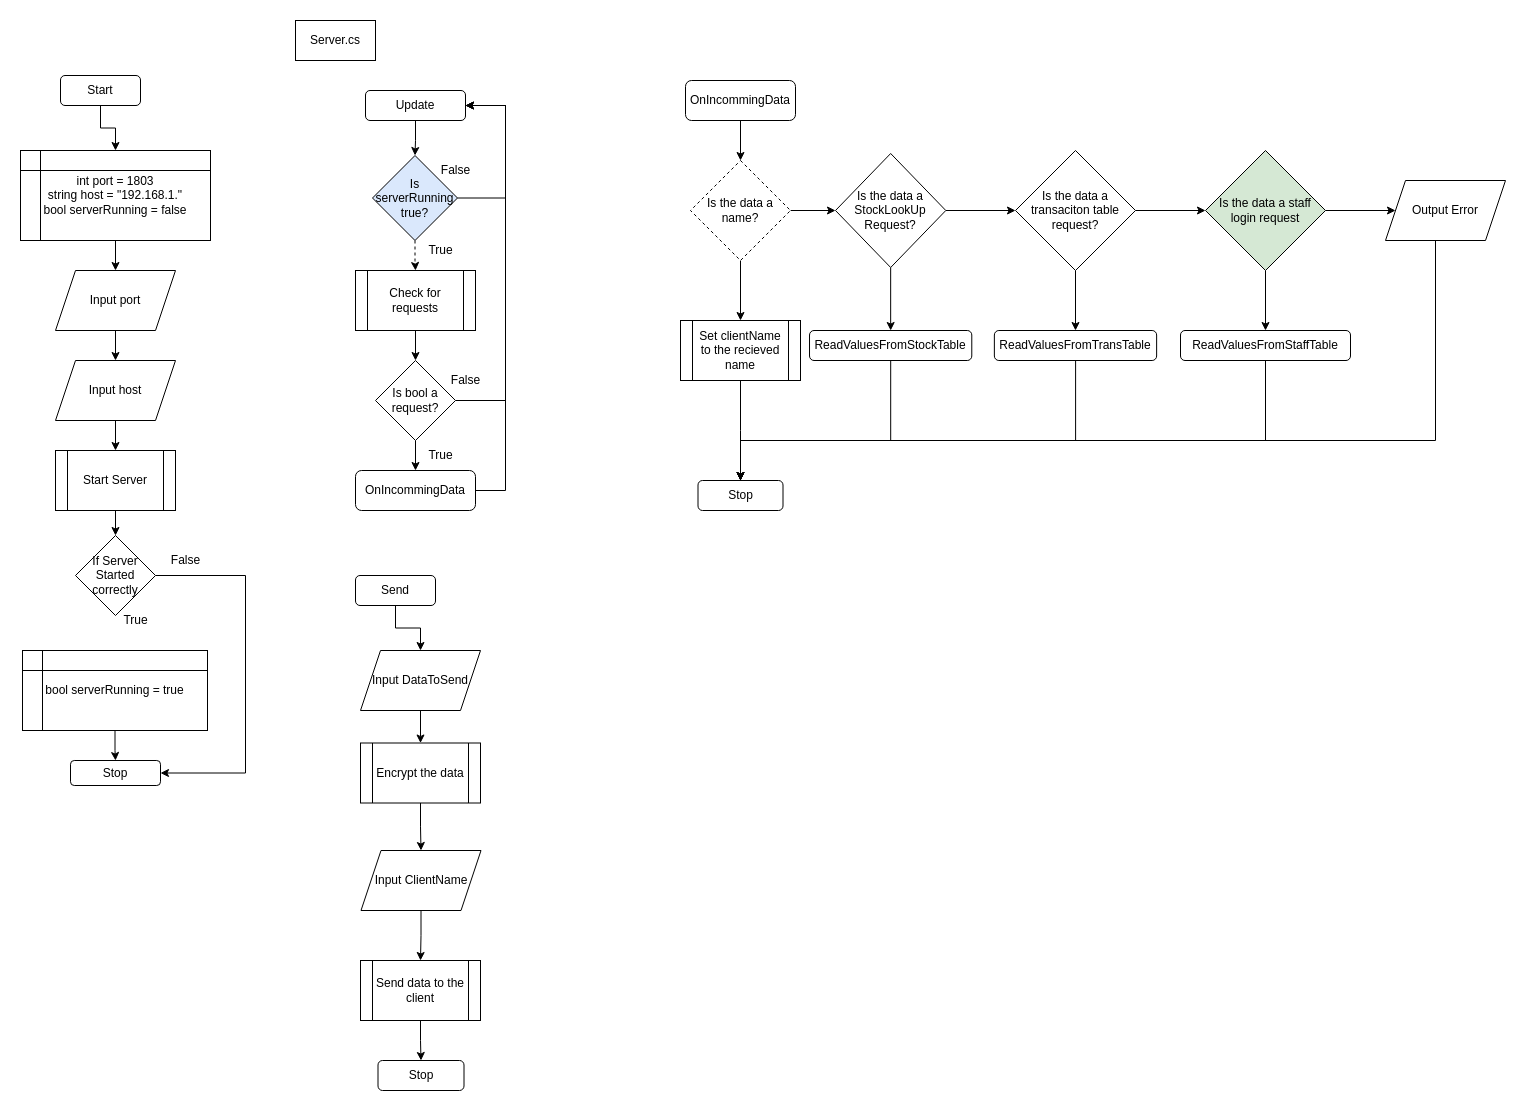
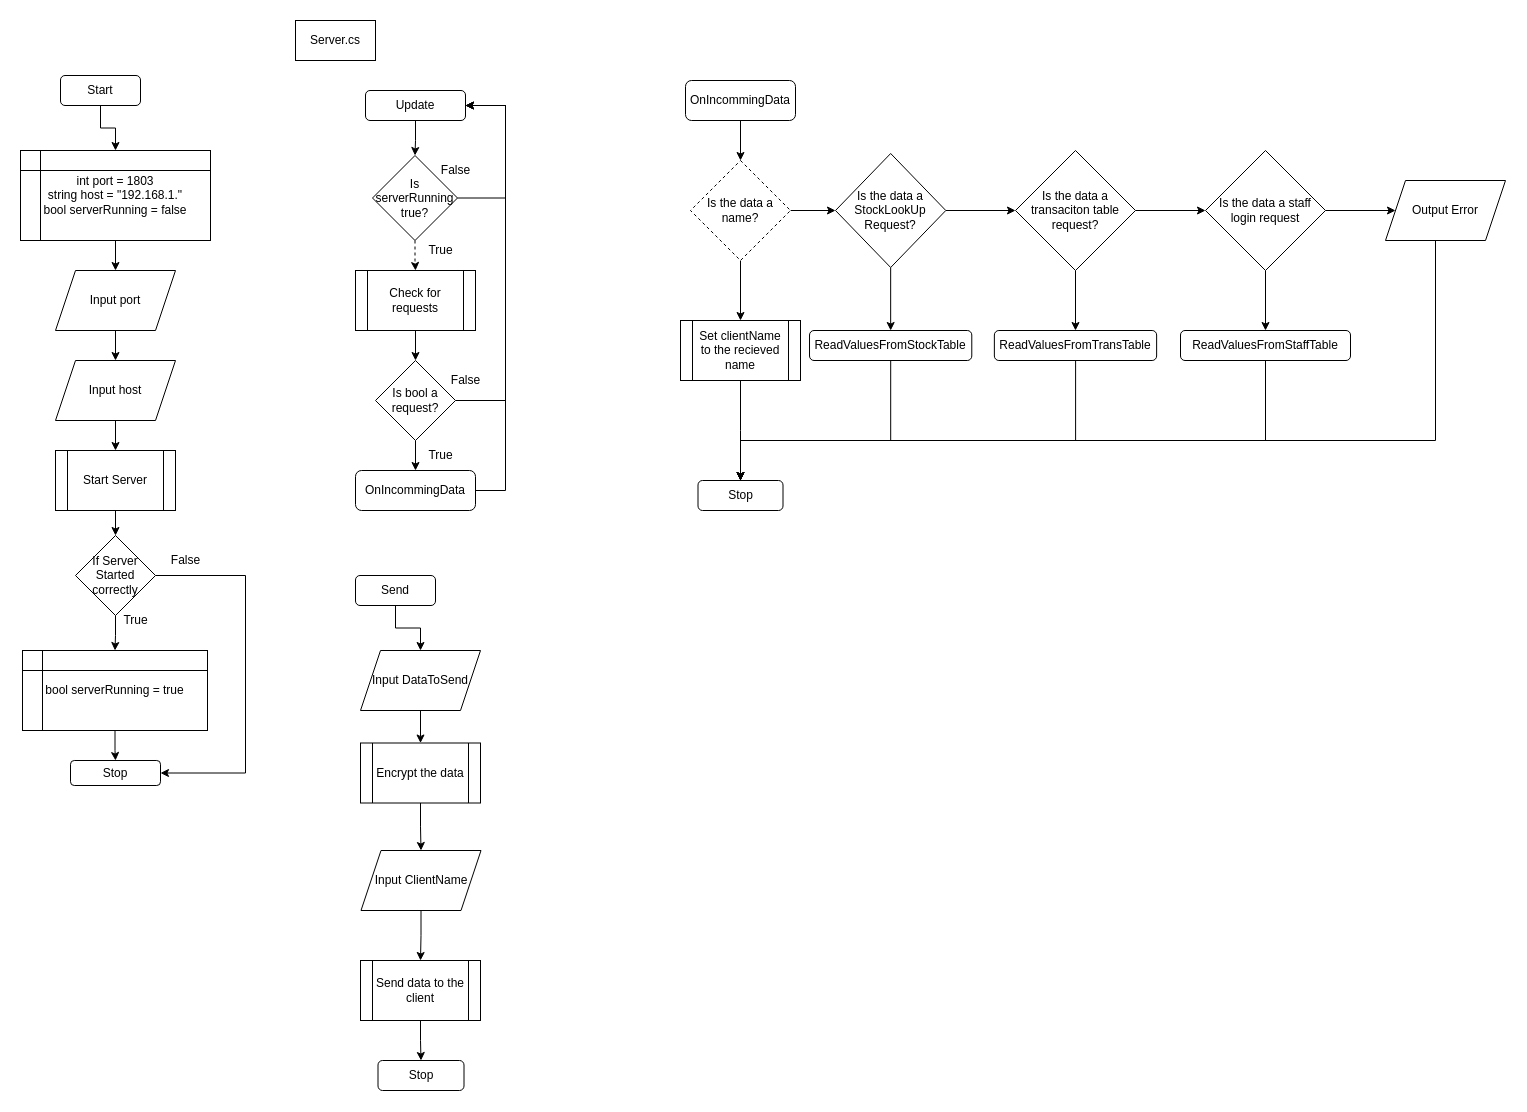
- <mxCell id="25" value="Is serverRunning true?" style="rhombus;whiteSpace=wrap;html=1;fillColor=#dae8fc;" parent="1" vertex="1"><mxGeometry x="372" y="155" width="85" height="85" as="geometry" /></mxCell>
+ <mxCell id="25" value="Is serverRunning true?" style="rhombus;whiteSpace=wrap;html=1;" parent="1" vertex="1"><mxGeometry x="372" y="155" width="85" height="85" as="geometry" /></mxCell>
- <mxCell id="57" value="Is the data a staff login request" style="rhombus;whiteSpace=wrap;html=1;fillColor=#d5e8d4;" vertex="1" parent="1"><mxGeometry x="1205" y="150" width="120" height="120" as="geometry" /></mxCell>
+ <mxCell id="57" value="Is the data a staff login request" style="rhombus;whiteSpace=wrap;html=1;" vertex="1" parent="1"><mxGeometry x="1205" y="150" width="120" height="120" as="geometry" /></mxCell>
+ <mxCell id="16" style="edgeStyle=orthogonalEdgeStyle;rounded=0;orthogonalLoop=1;jettySize=auto;html=1;" parent="1" source="18" target="20" edge="1"><mxGeometry relative="1" as="geometry" /></mxCell>
